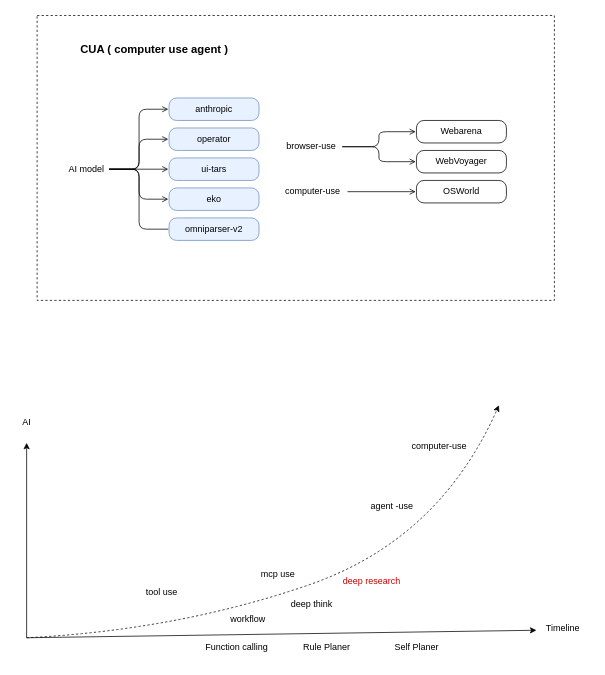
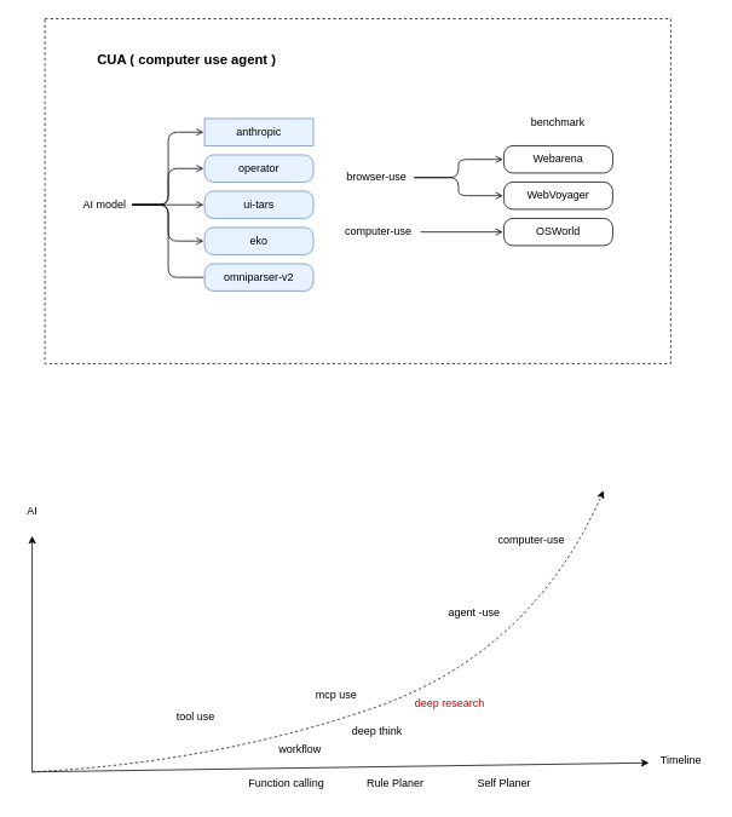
+ <mxCell id="17" value="benchmark" style="text;html=1;align=center;verticalAlign=middle;whiteSpace=wrap;rounded=0;" parent="1" vertex="1"><mxGeometry x="585" y="120" width="60" height="30" as="geometry" /></mxCell>
- <mxCell id="6" value="&lt;div data-docx-has-block-data=&quot;false&quot; data-lark-html-role=&quot;root&quot; data-page-id=&quot;FoqrdbMwvoKmRuxTPTAcZVGbncc&quot;&gt;&lt;div class=&quot;old-record-id-JBEVdbZQPohMMXxsnTOcH60enHJ&quot;&gt;anthropic&lt;/div&gt;&lt;/div&gt;&lt;span class=&quot;lark-record-clipboard&quot; data-lark-record-format=&quot;docx/text&quot; data-lark-record-data=&quot;{&amp;quot;rootId&amp;quot;:&amp;quot;FoqrdbMwvoKmRuxTPTAcZVGbncc&amp;quot;,&amp;quot;text&amp;quot;:{&amp;quot;initialAttributedTexts&amp;quot;:{&amp;quot;text&amp;quot;:{&amp;quot;0&amp;quot;:&amp;quot;anthropic&amp;quot;},&amp;quot;attribs&amp;quot;:{&amp;quot;0&amp;quot;:&amp;quot;*0*1+9&amp;quot;}},&amp;quot;apool&amp;quot;:{&amp;quot;numToAttrib&amp;quot;:{&amp;quot;0&amp;quot;:[&amp;quot;author&amp;quot;,&amp;quot;6871447160731222018&amp;quot;],&amp;quot;1&amp;quot;:[&amp;quot;link-id&amp;quot;,&amp;quot;10315824-9a2c-4ef2-9bec-ecdc504ee82a&amp;quot;]},&amp;quot;nextNum&amp;quot;:2}},&amp;quot;type&amp;quot;:&amp;quot;text&amp;quot;,&amp;quot;referenceRecordMap&amp;quot;:{},&amp;quot;extra&amp;quot;:{&amp;quot;channel&amp;quot;:&amp;quot;saas&amp;quot;,&amp;quot;isEqualBlockSelection&amp;quot;:false,&amp;quot;pasteRandomId&amp;quot;:&amp;quot;208c5f26-a661-4085-acc5-ec5a34d7300a&amp;quot;,&amp;quot;mention_page_title&amp;quot;:{},&amp;quot;external_mention_url&amp;quot;:{}},&amp;quot;isKeepQuoteContainer&amp;quot;:false,&amp;quot;isFromCode&amp;quot;:false,&amp;quot;selection&amp;quot;:[{&amp;quot;id&amp;quot;:76,&amp;quot;type&amp;quot;:&amp;quot;text&amp;quot;,&amp;quot;selection&amp;quot;:{&amp;quot;start&amp;quot;:12,&amp;quot;end&amp;quot;:21},&amp;quot;recordId&amp;quot;:&amp;quot;JBEVdbZQPohMMXxsnTOcH60enHJ&amp;quot;}],&amp;quot;payloadMap&amp;quot;:{},&amp;quot;isCut&amp;quot;:false}&quot;&gt;&lt;/span&gt;" style="rounded=1;whiteSpace=wrap;html=1;perimeterSpacing=1;absoluteArcSize=1;fillColor=#E8F1FF;strokeColor=#6c8ebf;" parent="1" vertex="1"><mxGeometry x="225" y="130" width="120" height="30" as="geometry" /></mxCell>
+ <mxCell id="6" value="&lt;div data-docx-has-block-data=&quot;false&quot; data-lark-html-role=&quot;root&quot; data-page-id=&quot;FoqrdbMwvoKmRuxTPTAcZVGbncc&quot;&gt;&lt;div class=&quot;old-record-id-JBEVdbZQPohMMXxsnTOcH60enHJ&quot;&gt;anthropic&lt;/div&gt;&lt;/div&gt;&lt;span class=&quot;lark-record-clipboard&quot; data-lark-record-format=&quot;docx/text&quot; data-lark-record-data=&quot;{&amp;quot;rootId&amp;quot;:&amp;quot;FoqrdbMwvoKmRuxTPTAcZVGbncc&amp;quot;,&amp;quot;text&amp;quot;:{&amp;quot;initialAttributedTexts&amp;quot;:{&amp;quot;text&amp;quot;:{&amp;quot;0&amp;quot;:&amp;quot;anthropic&amp;quot;},&amp;quot;attribs&amp;quot;:{&amp;quot;0&amp;quot;:&amp;quot;*0*1+9&amp;quot;}},&amp;quot;apool&amp;quot;:{&amp;quot;numToAttrib&amp;quot;:{&amp;quot;0&amp;quot;:[&amp;quot;author&amp;quot;,&amp;quot;6871447160731222018&amp;quot;],&amp;quot;1&amp;quot;:[&amp;quot;link-id&amp;quot;,&amp;quot;10315824-9a2c-4ef2-9bec-ecdc504ee82a&amp;quot;]},&amp;quot;nextNum&amp;quot;:2}},&amp;quot;type&amp;quot;:&amp;quot;text&amp;quot;,&amp;quot;referenceRecordMap&amp;quot;:{},&amp;quot;extra&amp;quot;:{&amp;quot;channel&amp;quot;:&amp;quot;saas&amp;quot;,&amp;quot;isEqualBlockSelection&amp;quot;:false,&amp;quot;pasteRandomId&amp;quot;:&amp;quot;208c5f26-a661-4085-acc5-ec5a34d7300a&amp;quot;,&amp;quot;mention_page_title&amp;quot;:{},&amp;quot;external_mention_url&amp;quot;:{}},&amp;quot;isKeepQuoteContainer&amp;quot;:false,&amp;quot;isFromCode&amp;quot;:false,&amp;quot;selection&amp;quot;:[{&amp;quot;id&amp;quot;:76,&amp;quot;type&amp;quot;:&amp;quot;text&amp;quot;,&amp;quot;selection&amp;quot;:{&amp;quot;start&amp;quot;:12,&amp;quot;end&amp;quot;:21},&amp;quot;recordId&amp;quot;:&amp;quot;JBEVdbZQPohMMXxsnTOcH60enHJ&amp;quot;}],&amp;quot;payloadMap&amp;quot;:{},&amp;quot;isCut&amp;quot;:false}&quot;&gt;&lt;/span&gt;" style="whiteSpace=wrap;html=1;perimeterSpacing=1;absoluteArcSize=1;fillColor=#E8F1FF;strokeColor=#6c8ebf;rounded=0;" parent="1" vertex="1"><mxGeometry x="225" y="130" width="120" height="30" as="geometry" /></mxCell>
